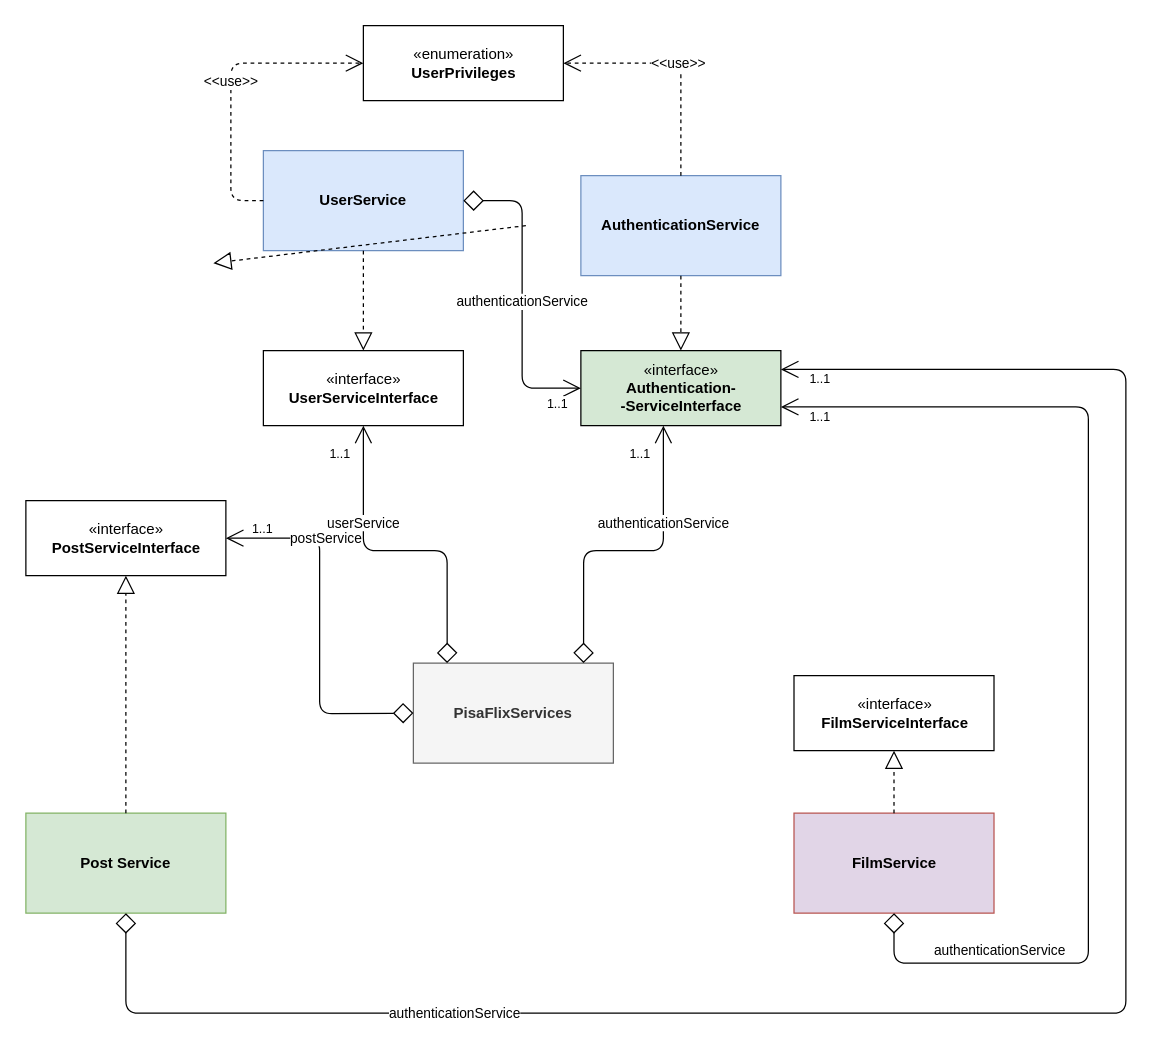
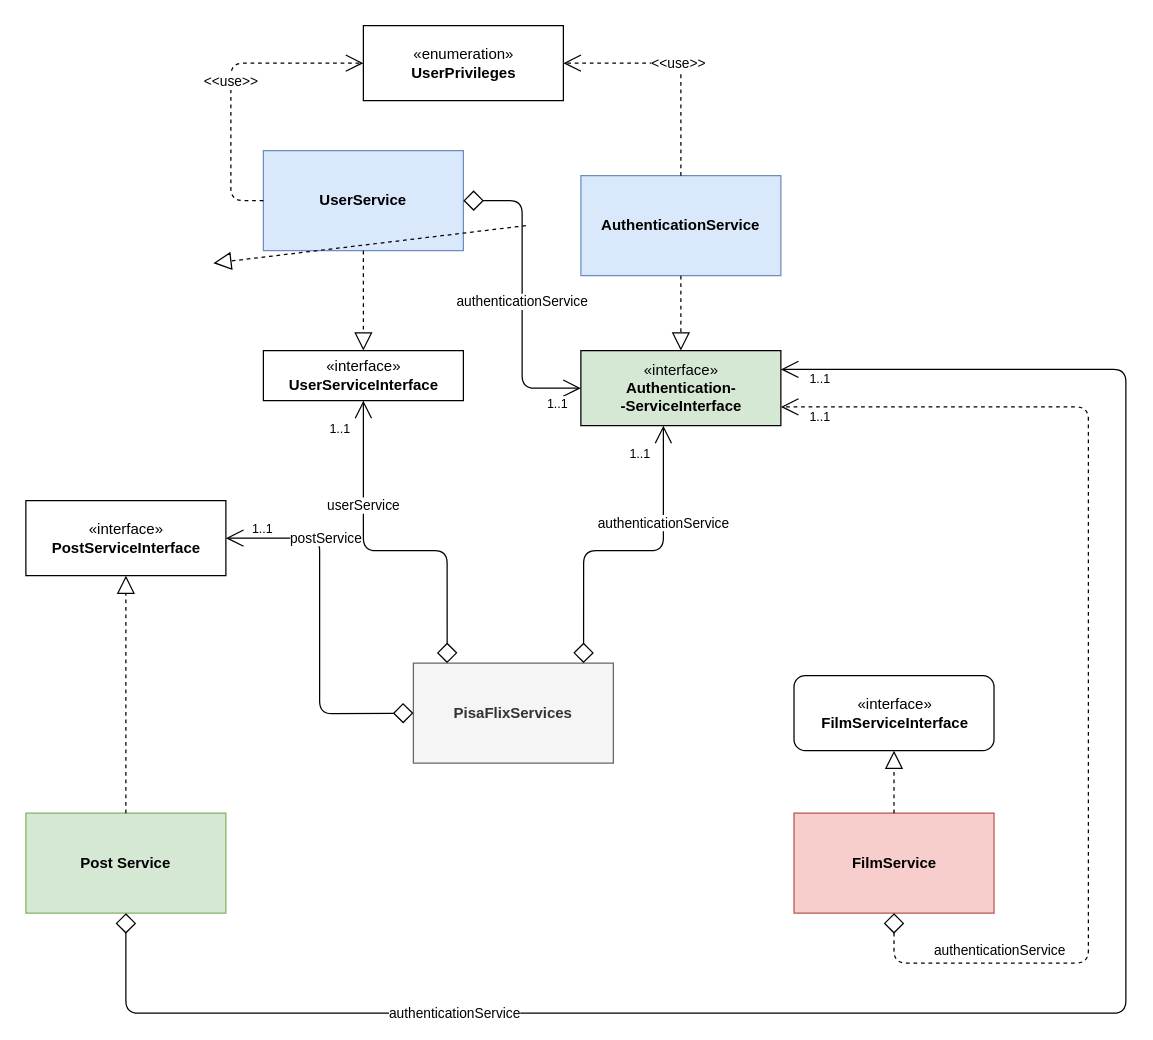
- <mxCell id="10" value="«interface»&lt;br&gt;&lt;b&gt;UserServiceInterface&lt;/b&gt;" style="html=1;" vertex="1" parent="1"><mxGeometry x="210" y="280" width="160" height="60" as="geometry" /></mxCell>
+ <mxCell id="10" value="«interface»&lt;br&gt;&lt;b&gt;UserServiceInterface&lt;/b&gt;" style="html=1;" vertex="1" parent="1"><mxGeometry x="210" y="280" width="160" height="40" as="geometry" /></mxCell>
- <mxCell id="30" value="authenticationService" style="endArrow=open;html=1;endSize=12;startArrow=diamond;startSize=14;startFill=0;edgeStyle=orthogonalEdgeStyle;exitX=0.5;exitY=1;exitDx=0;exitDy=0;entryX=1;entryY=0.75;entryDx=0;entryDy=0;" edge="1" parent="1" source="4" target="8"><mxGeometry x="-0.721" y="10" relative="1" as="geometry"><mxPoint x="179.765" y="739.706" as="sourcePoint" /><mxPoint x="739.765" y="235" as="targetPoint" /><Array as="points"><mxPoint x="715" y="770" /><mxPoint x="870" y="770" /><mxPoint x="870" y="325" /></Array><mxPoint as="offset" /></mxGeometry></mxCell>
+ <mxCell id="30" value="authenticationService" style="endArrow=open;html=1;endSize=12;startArrow=diamond;startSize=14;startFill=0;edgeStyle=orthogonalEdgeStyle;exitX=0.5;exitY=1;exitDx=0;exitDy=0;entryX=1;entryY=0.75;entryDx=0;entryDy=0;dashed=1;" edge="1" parent="1" source="4" target="8"><mxGeometry x="-0.721" y="10" relative="1" as="geometry"><mxPoint x="179.765" y="739.706" as="sourcePoint" /><mxPoint x="739.765" y="235" as="targetPoint" /><Array as="points"><mxPoint x="715" y="770" /><mxPoint x="870" y="770" /><mxPoint x="870" y="325" /></Array><mxPoint as="offset" /></mxGeometry></mxCell>
- <mxCell id="9" value="«interface»&lt;br&gt;&lt;b&gt;FilmServiceInterface&lt;/b&gt;" style="html=1;" vertex="1" parent="1"><mxGeometry x="634.5" y="540" width="160" height="60" as="geometry" /></mxCell>
+ <mxCell id="9" value="«interface»&lt;br&gt;&lt;b&gt;FilmServiceInterface&lt;/b&gt;" style="html=1;rounded=1;" vertex="1" parent="1"><mxGeometry x="634.5" y="540" width="160" height="60" as="geometry" /></mxCell>
- <mxCell id="4" value="&lt;p style=&quot;margin: 0px ; margin-top: 4px ; text-align: center&quot;&gt;&lt;b&gt;&lt;br&gt;&lt;br&gt;FilmService&lt;/b&gt;&lt;br&gt;&lt;/p&gt;" style="verticalAlign=top;align=left;overflow=fill;fontSize=12;fontFamily=Helvetica;html=1;fillColor=#e1d5e7;strokeColor=#b85450;" vertex="1" parent="1"><mxGeometry x="634.5" y="650" width="160" height="80" as="geometry" /></mxCell>
+ <mxCell id="4" value="&lt;p style=&quot;margin: 0px ; margin-top: 4px ; text-align: center&quot;&gt;&lt;b&gt;&lt;br&gt;&lt;br&gt;FilmService&lt;/b&gt;&lt;br&gt;&lt;/p&gt;" style="verticalAlign=top;align=left;overflow=fill;fontSize=12;fontFamily=Helvetica;html=1;fillColor=#f8cecc;strokeColor=#b85450;" vertex="1" parent="1"><mxGeometry x="634.5" y="650" width="160" height="80" as="geometry" /></mxCell>
